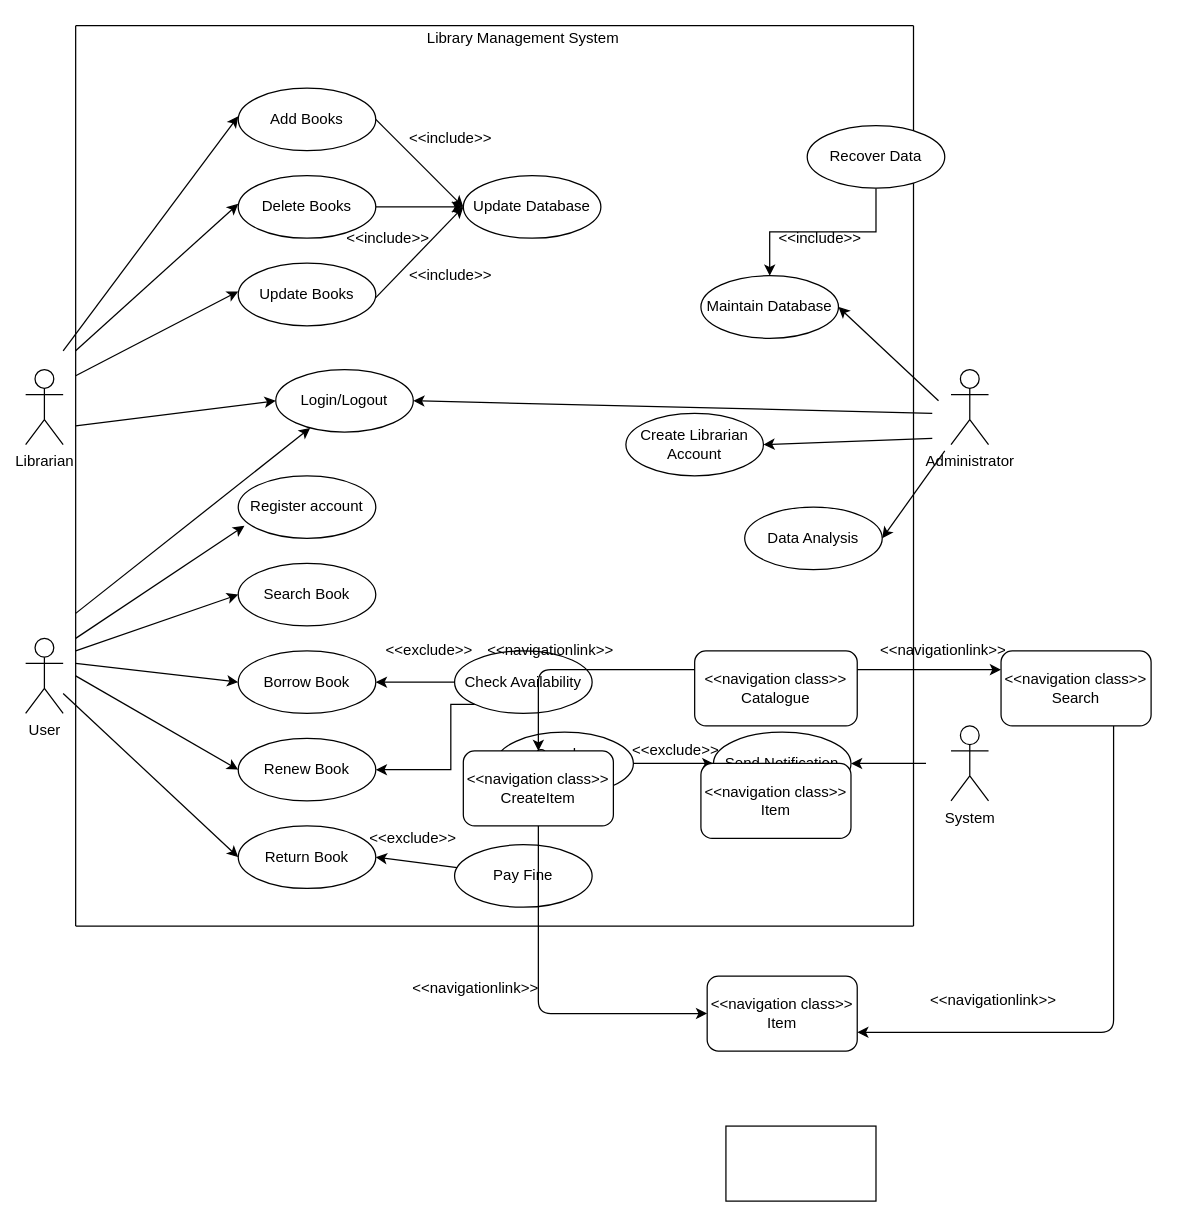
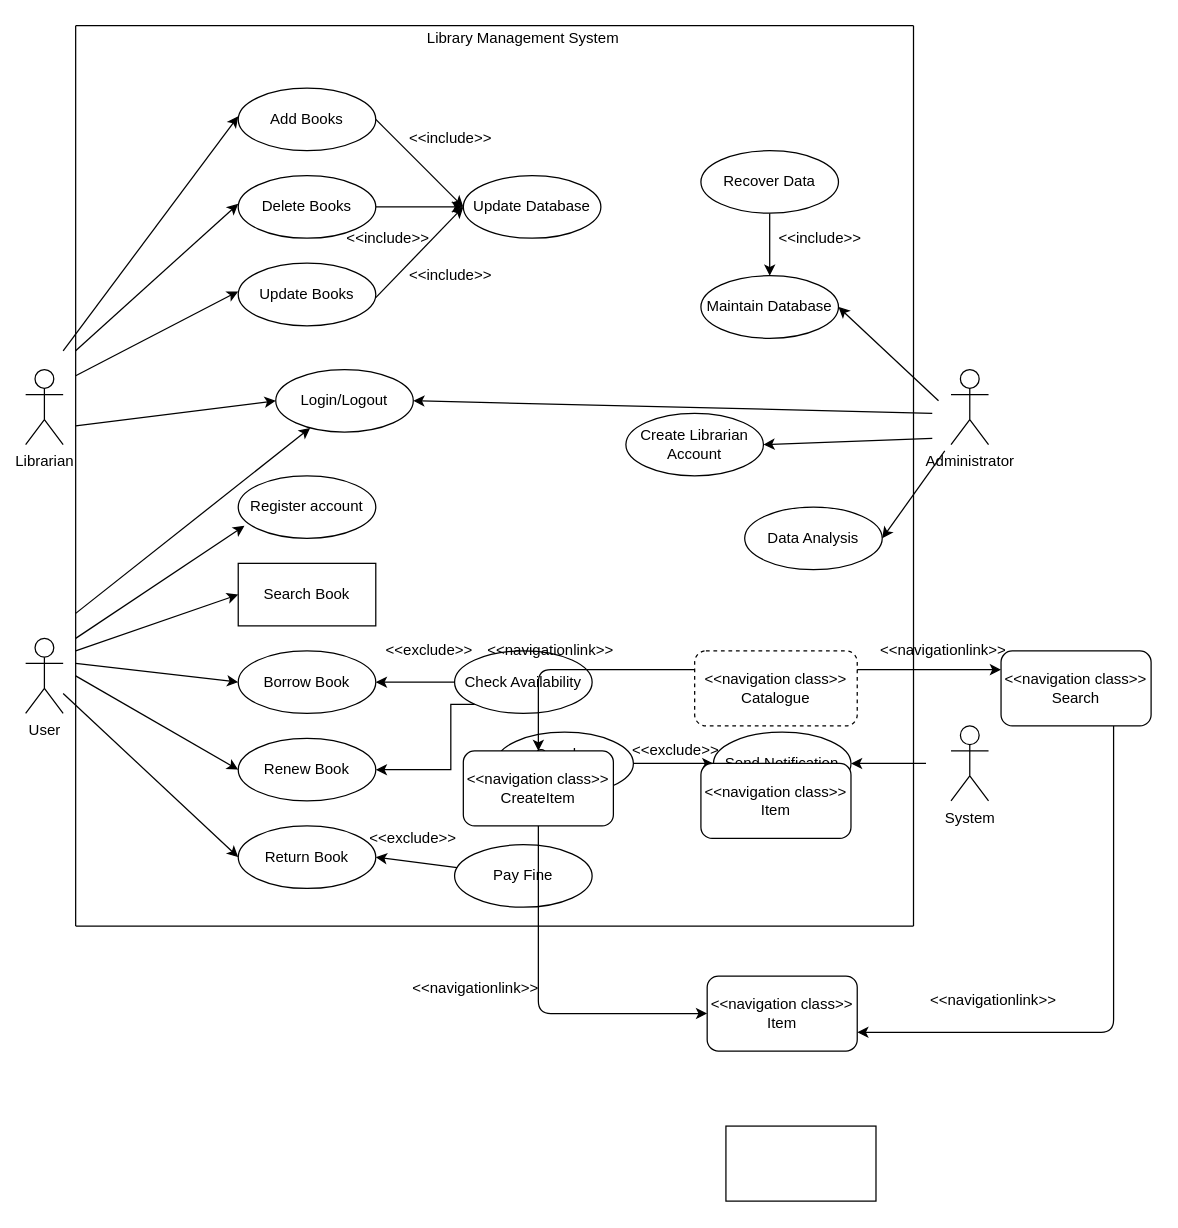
- <mxCell id="55" value="Recover Data" style="ellipse;whiteSpace=wrap;html=1;" vertex="1" parent="1"><mxGeometry x="645" y="100" width="110" height="50" as="geometry" /></mxCell>
+ <mxCell id="55" value="Recover Data" style="ellipse;whiteSpace=wrap;html=1;" vertex="1" parent="1"><mxGeometry x="560" y="120" width="110" height="50" as="geometry" /></mxCell>
- <mxCell id="12" value="Search Book" style="ellipse;whiteSpace=wrap;html=1;" parent="1" vertex="1"><mxGeometry x="190" y="450" width="110" height="50" as="geometry" /></mxCell>
+ <mxCell id="12" value="Search Book" style="whiteSpace=wrap;html=1;rounded=0;" parent="1" vertex="1"><mxGeometry x="190" y="450" width="110" height="50" as="geometry" /></mxCell>
- <mxCell id="59" value="&amp;lt;&amp;lt;navigation class&amp;gt;&amp;gt;&lt;br&gt;Catalogue" style="rounded=1;whiteSpace=wrap;html=1;" vertex="1" parent="1"><mxGeometry x="555" y="520" width="130" height="60" as="geometry" /></mxCell>
+ <mxCell id="59" value="&amp;lt;&amp;lt;navigation class&amp;gt;&amp;gt;&lt;br&gt;Catalogue" style="rounded=1;whiteSpace=wrap;html=1;dashed=1;" vertex="1" parent="1"><mxGeometry x="555" y="520" width="130" height="60" as="geometry" /></mxCell>
